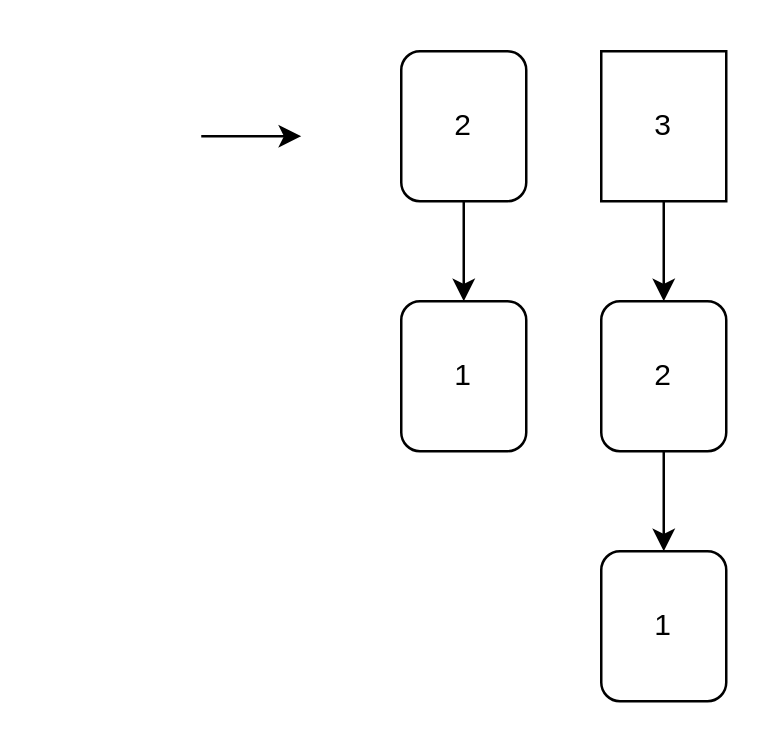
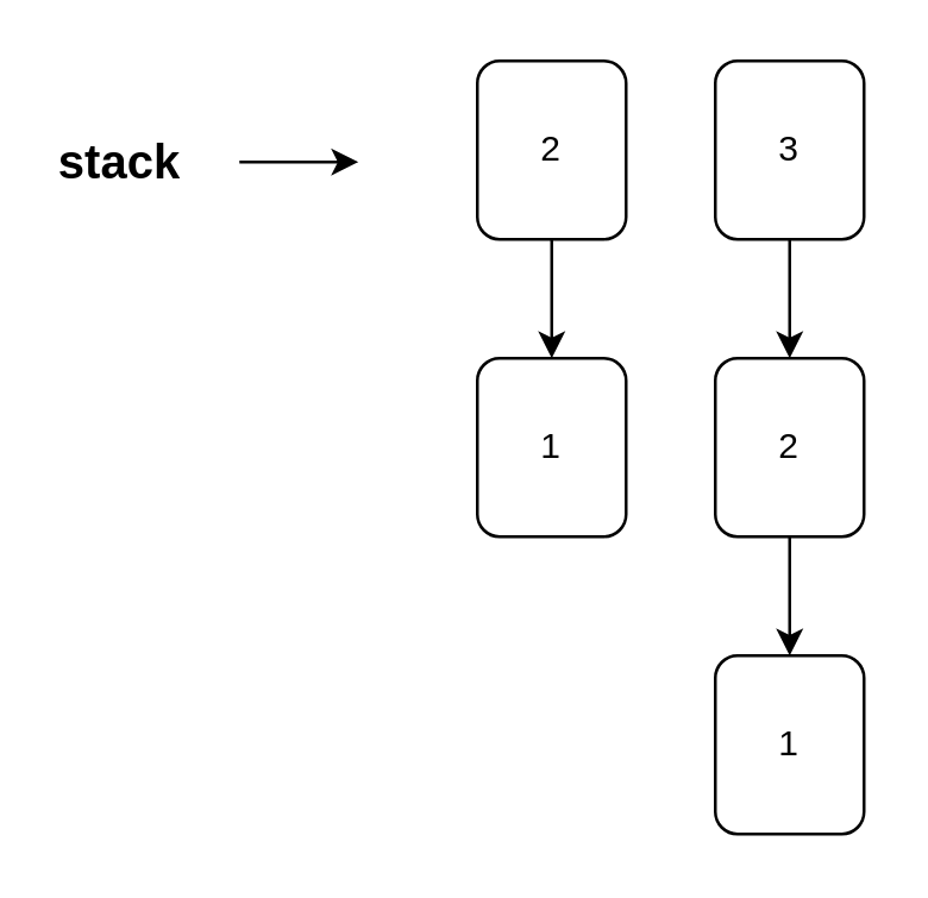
- <mxCell id="2" value="3" style="whiteSpace=wrap;html=1;rounded=0;" vertex="1" parent="1"><mxGeometry x="240" y="20" width="50" height="60" as="geometry" /></mxCell>
+ <mxCell id="2" value="3" style="rounded=1;whiteSpace=wrap;html=1;" vertex="1" parent="1"><mxGeometry x="240" y="20" width="50" height="60" as="geometry" /></mxCell>
+ <mxCell id="8" value="stack" style="text;html=1;strokeColor=none;fillColor=none;align=center;verticalAlign=middle;whiteSpace=wrap;rounded=0;fontSize=16;fontStyle=1" vertex="1" parent="1"><mxGeometry x="20" y="44" width="40" height="20" as="geometry" /></mxCell>
